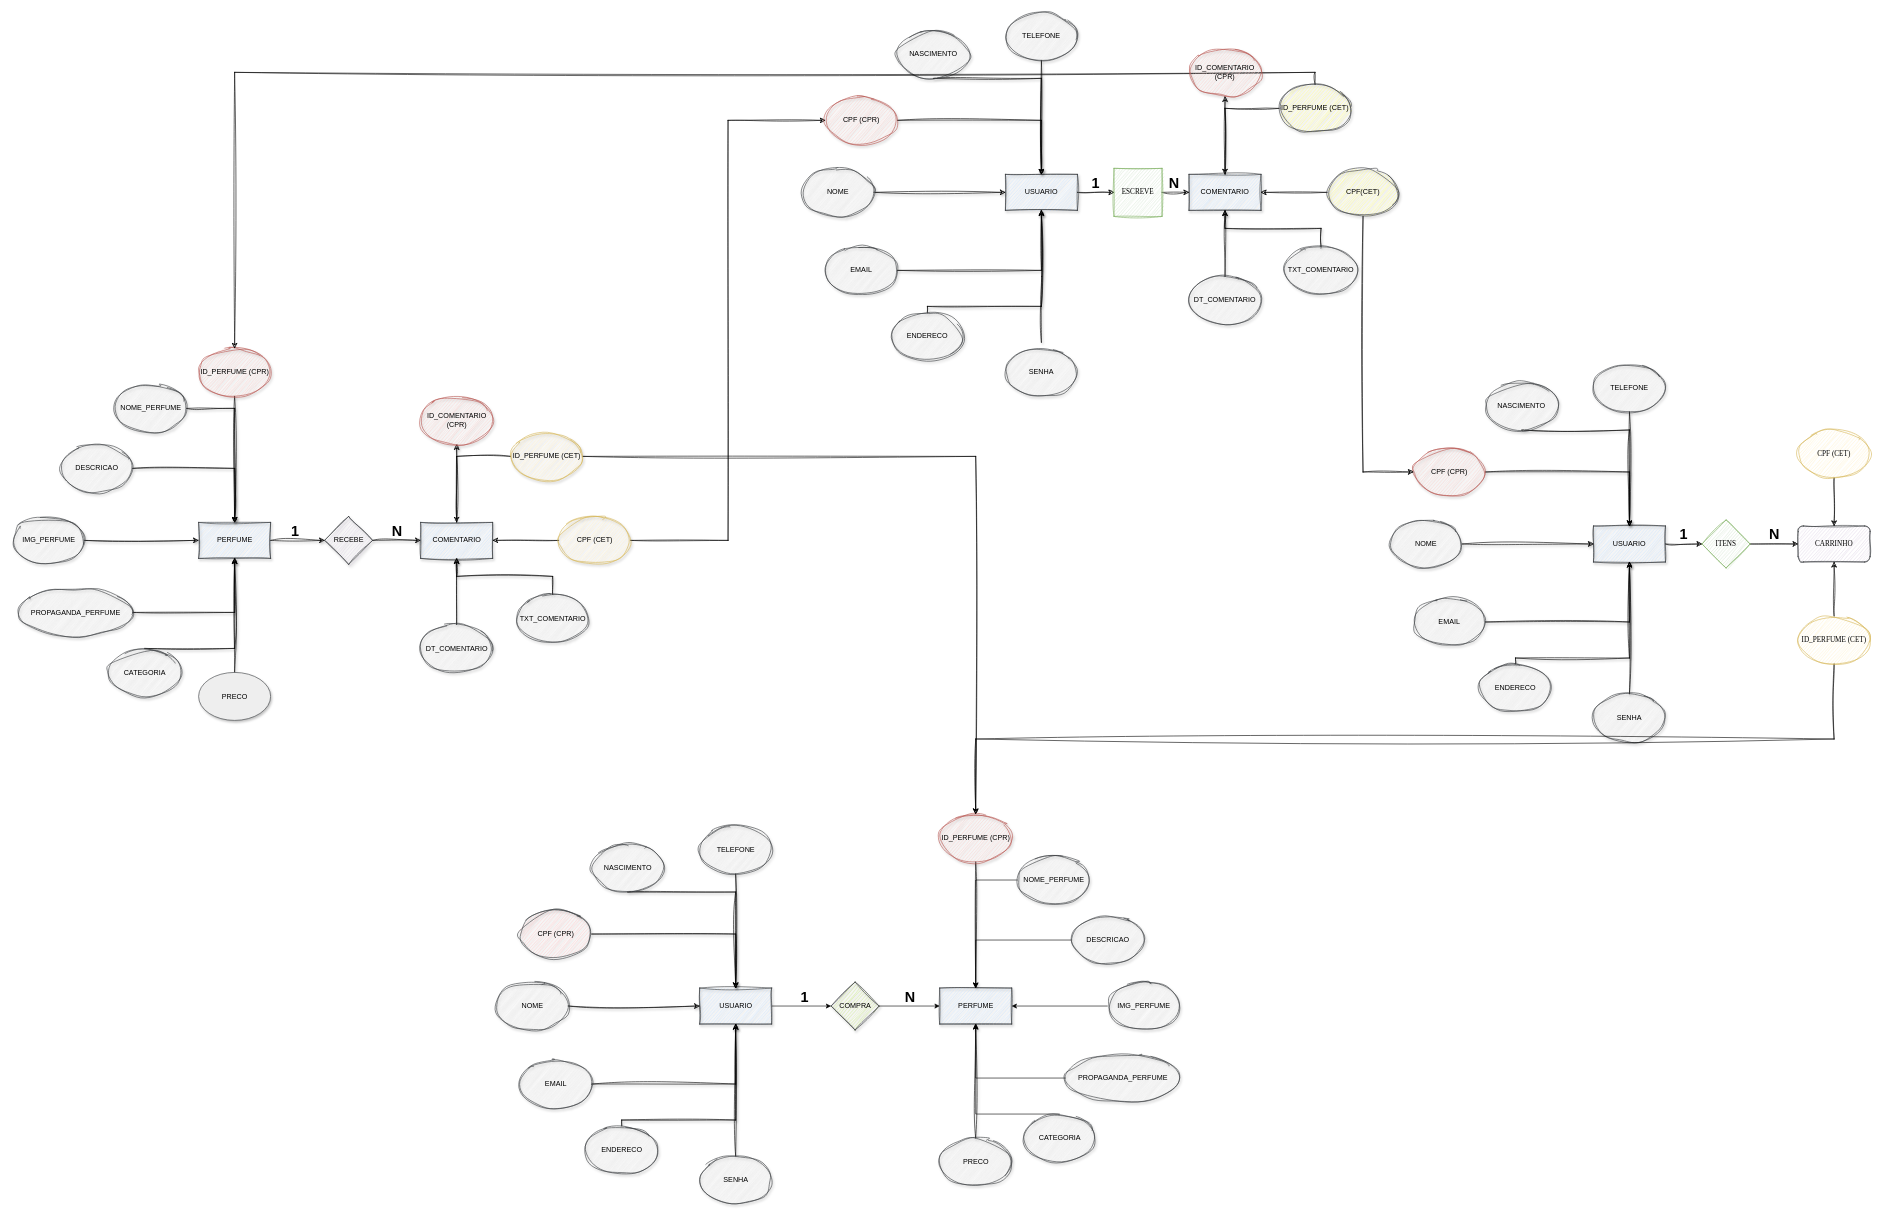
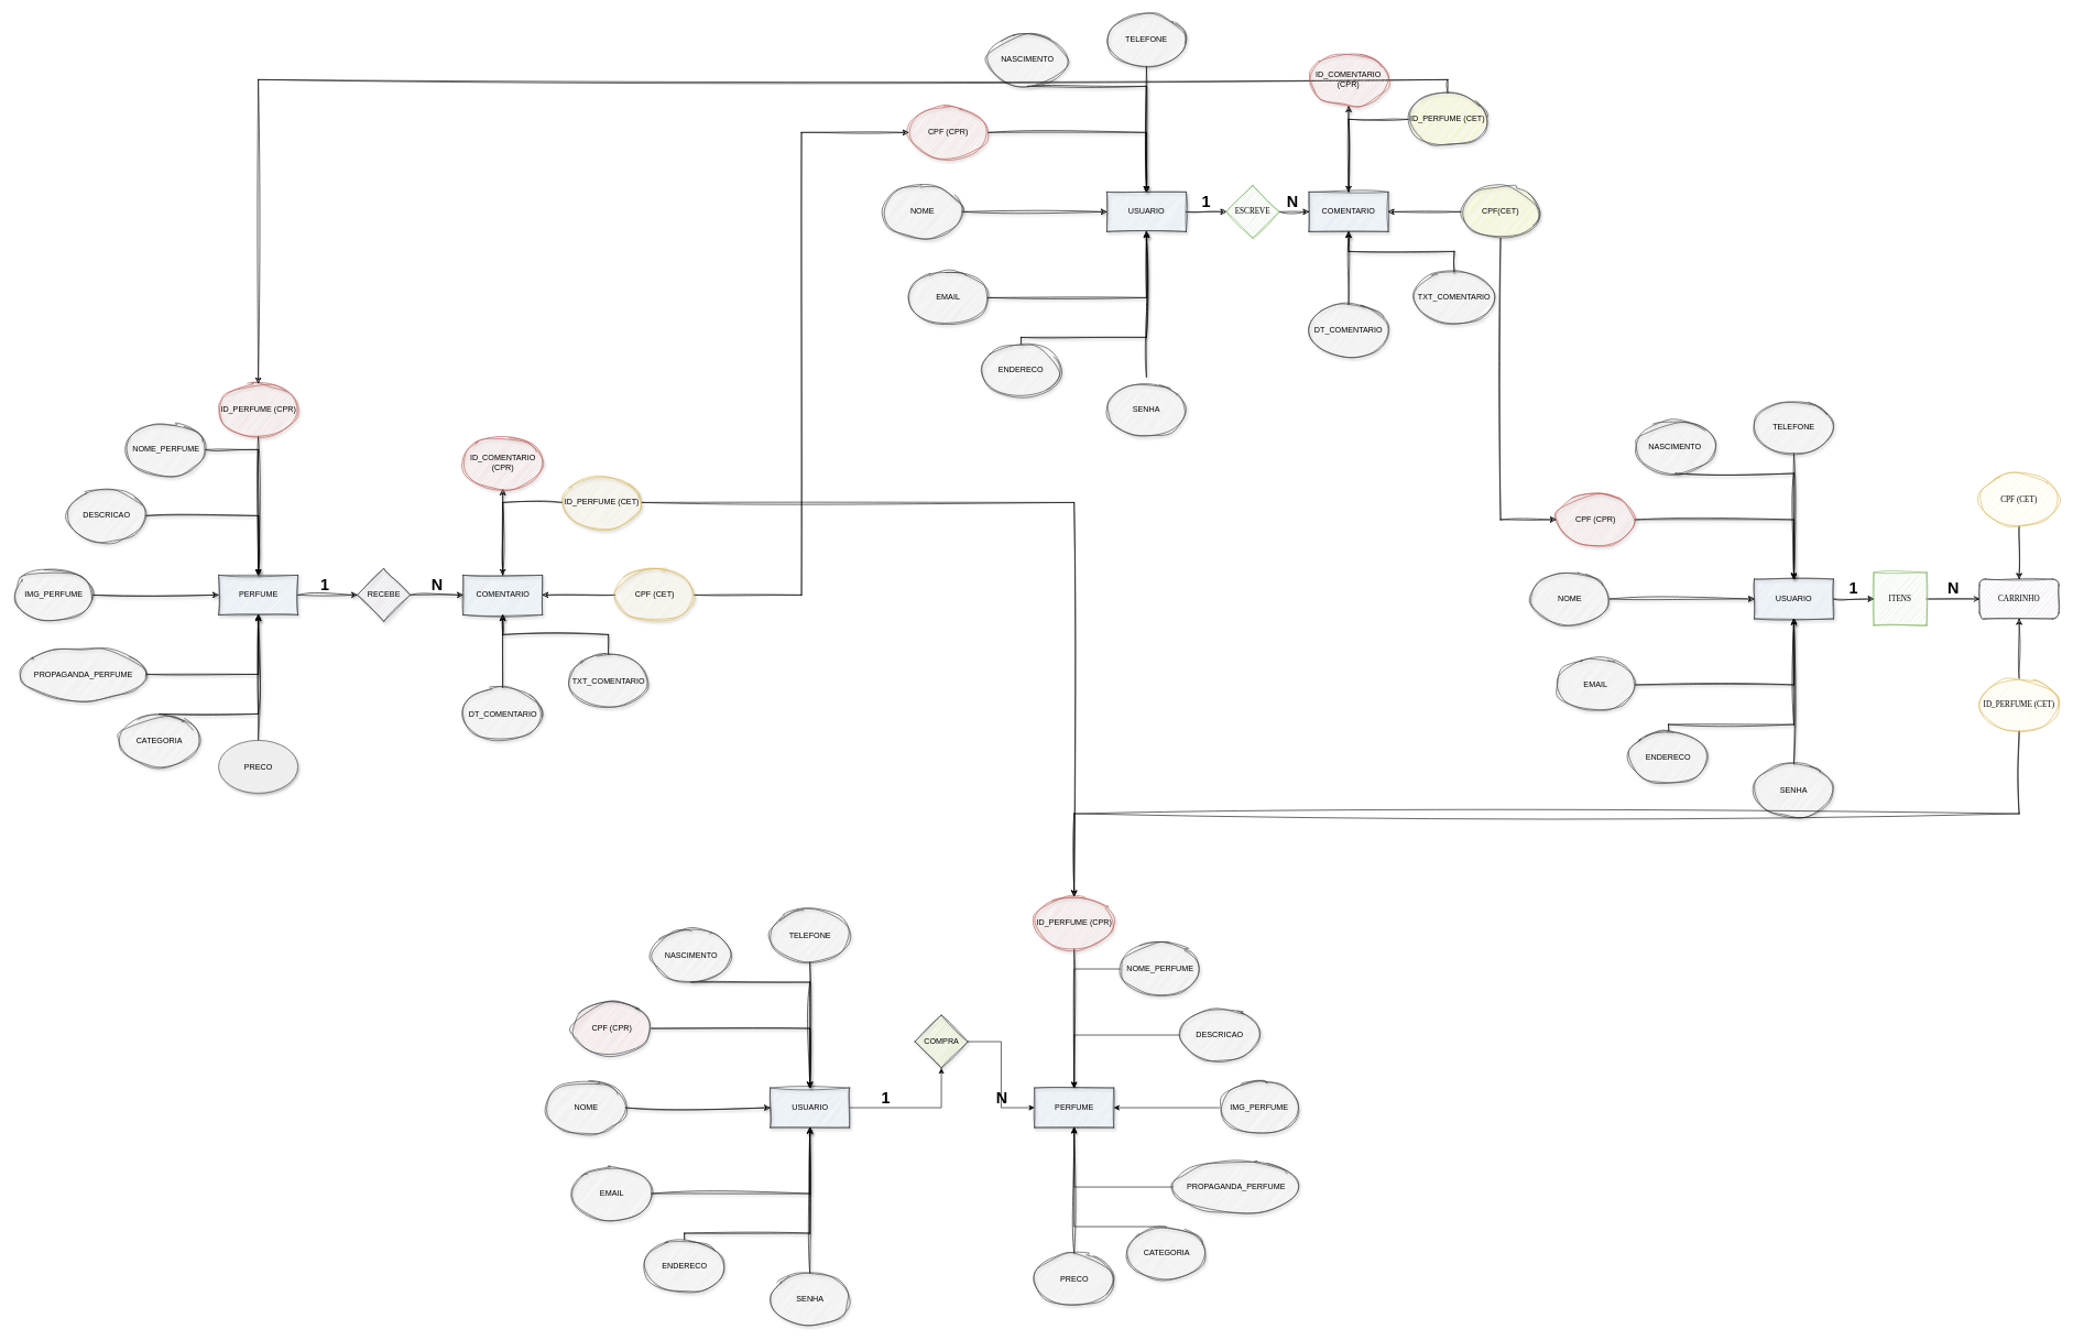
- <mxCell id="121" value="ESCREVE" style="whiteSpace=wrap;html=1;sketch=1;hachureGap=4;jiggle=2;curveFitting=1;fontFamily=Architects Daughter;fontSource=https%3A%2F%2Ffonts.googleapis.com%2Fcss%3Ffamily%3DArchitects%2BDaughter;fillColor=#d5e8d4;strokeColor=#82b366;rounded=0;" vertex="1" parent="1"><mxGeometry x="1856" y="280" width="80" height="80" as="geometry" /></mxCell>
+ <mxCell id="121" value="ESCREVE" style="rhombus;whiteSpace=wrap;html=1;sketch=1;hachureGap=4;jiggle=2;curveFitting=1;fontFamily=Architects Daughter;fontSource=https%3A%2F%2Ffonts.googleapis.com%2Fcss%3Ffamily%3DArchitects%2BDaughter;fillColor=#d5e8d4;strokeColor=#82b366;" vertex="1" parent="1"><mxGeometry x="1856" y="280" width="80" height="80" as="geometry" /></mxCell>
- <mxCell id="87" value="ITENS" style="rhombus;whiteSpace=wrap;html=1;sketch=1;hachureGap=4;jiggle=2;curveFitting=1;fontFamily=Architects Daughter;fontSource=https%3A%2F%2Ffonts.googleapis.com%2Fcss%3Ffamily%3DArchitects%2BDaughter;fillColor=#d5e8d4;strokeColor=#82b366;" vertex="1" parent="1"><mxGeometry x="2836" y="866" width="80" height="80" as="geometry" /></mxCell>
+ <mxCell id="87" value="ITENS" style="whiteSpace=wrap;html=1;sketch=1;hachureGap=4;jiggle=2;curveFitting=1;fontFamily=Architects Daughter;fontSource=https%3A%2F%2Ffonts.googleapis.com%2Fcss%3Ffamily%3DArchitects%2BDaughter;fillColor=#d5e8d4;strokeColor=#82b366;rounded=0;" vertex="1" parent="1"><mxGeometry x="2836" y="866" width="80" height="80" as="geometry" /></mxCell>
- <mxCell id="86" style="edgeStyle=orthogonalEdgeStyle;rounded=0;sketch=1;hachureGap=4;jiggle=2;curveFitting=1;orthogonalLoop=1;jettySize=auto;html=1;exitX=1;exitY=0.5;exitDx=0;exitDy=0;entryX=0;entryY=0.5;entryDx=0;entryDy=0;fontFamily=Architects Daughter;fontSource=https%3A%2F%2Ffonts.googleapis.com%2Fcss%3Ffamily%3DArchitects%2BDaughter;" edge="1" parent="1" source="87" target="88"><mxGeometry relative="1" as="geometry" /></mxCell>
+ <mxCell id="86" style="edgeStyle=orthogonalEdgeStyle;rounded=0;sketch=1;hachureGap=4;jiggle=2;curveFitting=1;orthogonalLoop=1;jettySize=auto;html=1;exitX=1;exitY=0.5;exitDx=0;exitDy=0;entryX=0;entryY=0.5;entryDx=0;entryDy=0;fontFamily=Architects Daughter;fontSource=https%3A%2F%2Ffonts.googleapis.com%2Fcss%3Ffamily%3DArchitects%2BDaughter;endArrow=open;" edge="1" parent="1" source="87" target="88"><mxGeometry relative="1" as="geometry" /></mxCell>
- <mxCell id="52" value="COMPRA" style="rhombus;whiteSpace=wrap;html=1;fillColor=#cdeb8b;strokeColor=#36393d;sketch=1;curveFitting=1;jiggle=2;shadow=1;" vertex="1" parent="1"><mxGeometry x="1384.5" y="1636" width="80" height="80" as="geometry" /></mxCell>
+ <mxCell id="52" value="COMPRA" style="rhombus;whiteSpace=wrap;html=1;fillColor=#cdeb8b;strokeColor=#36393d;sketch=1;curveFitting=1;jiggle=2;shadow=1;" vertex="1" parent="1"><mxGeometry x="1384.5" y="1536" width="80" height="80" as="geometry" /></mxCell>
